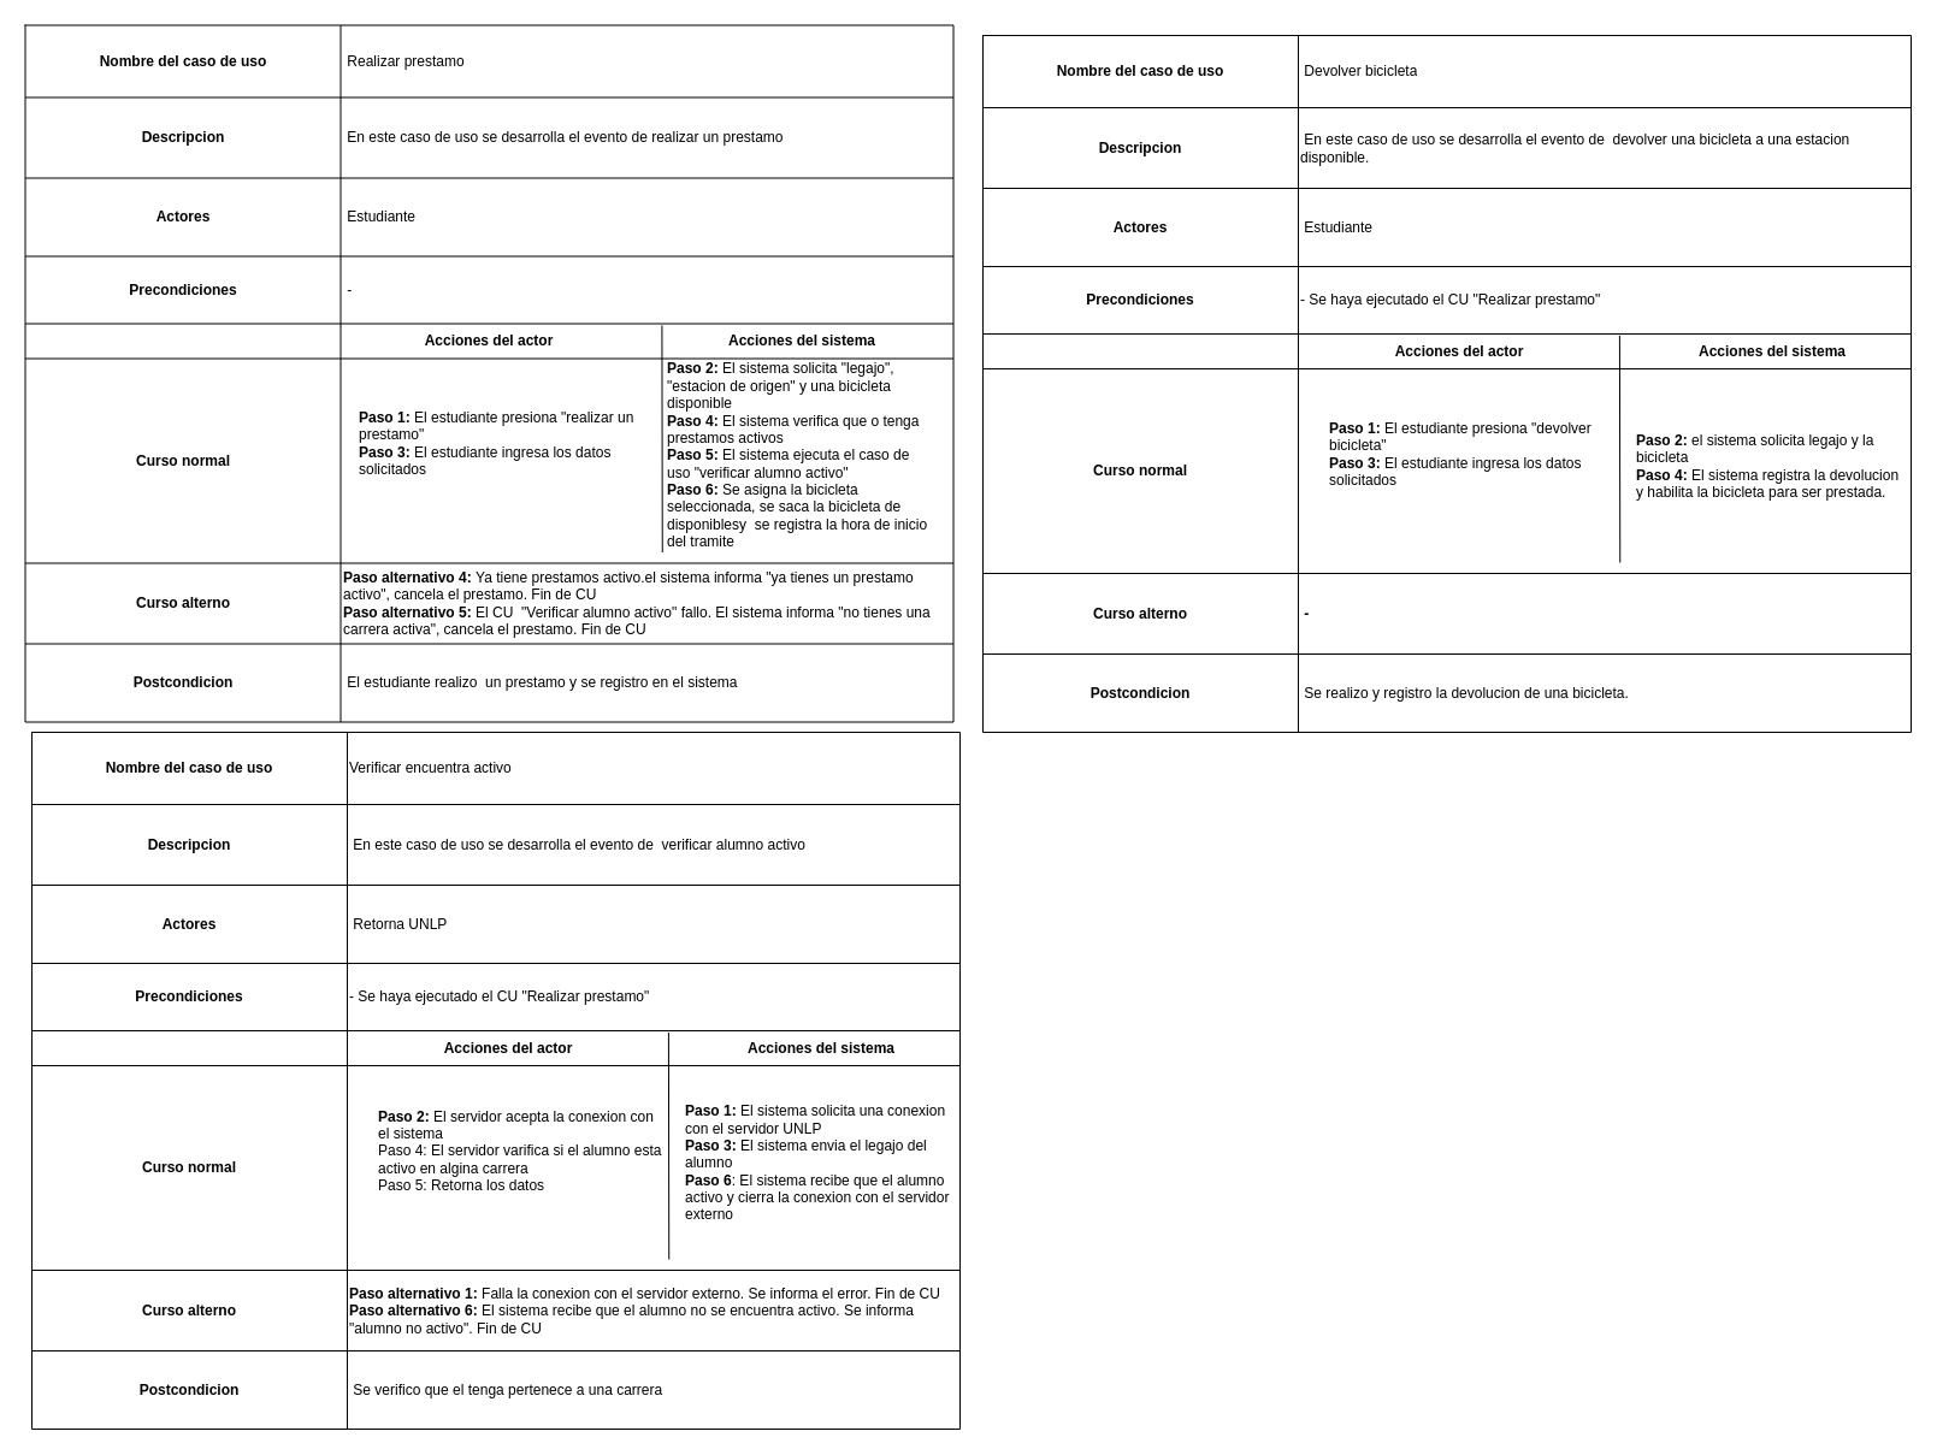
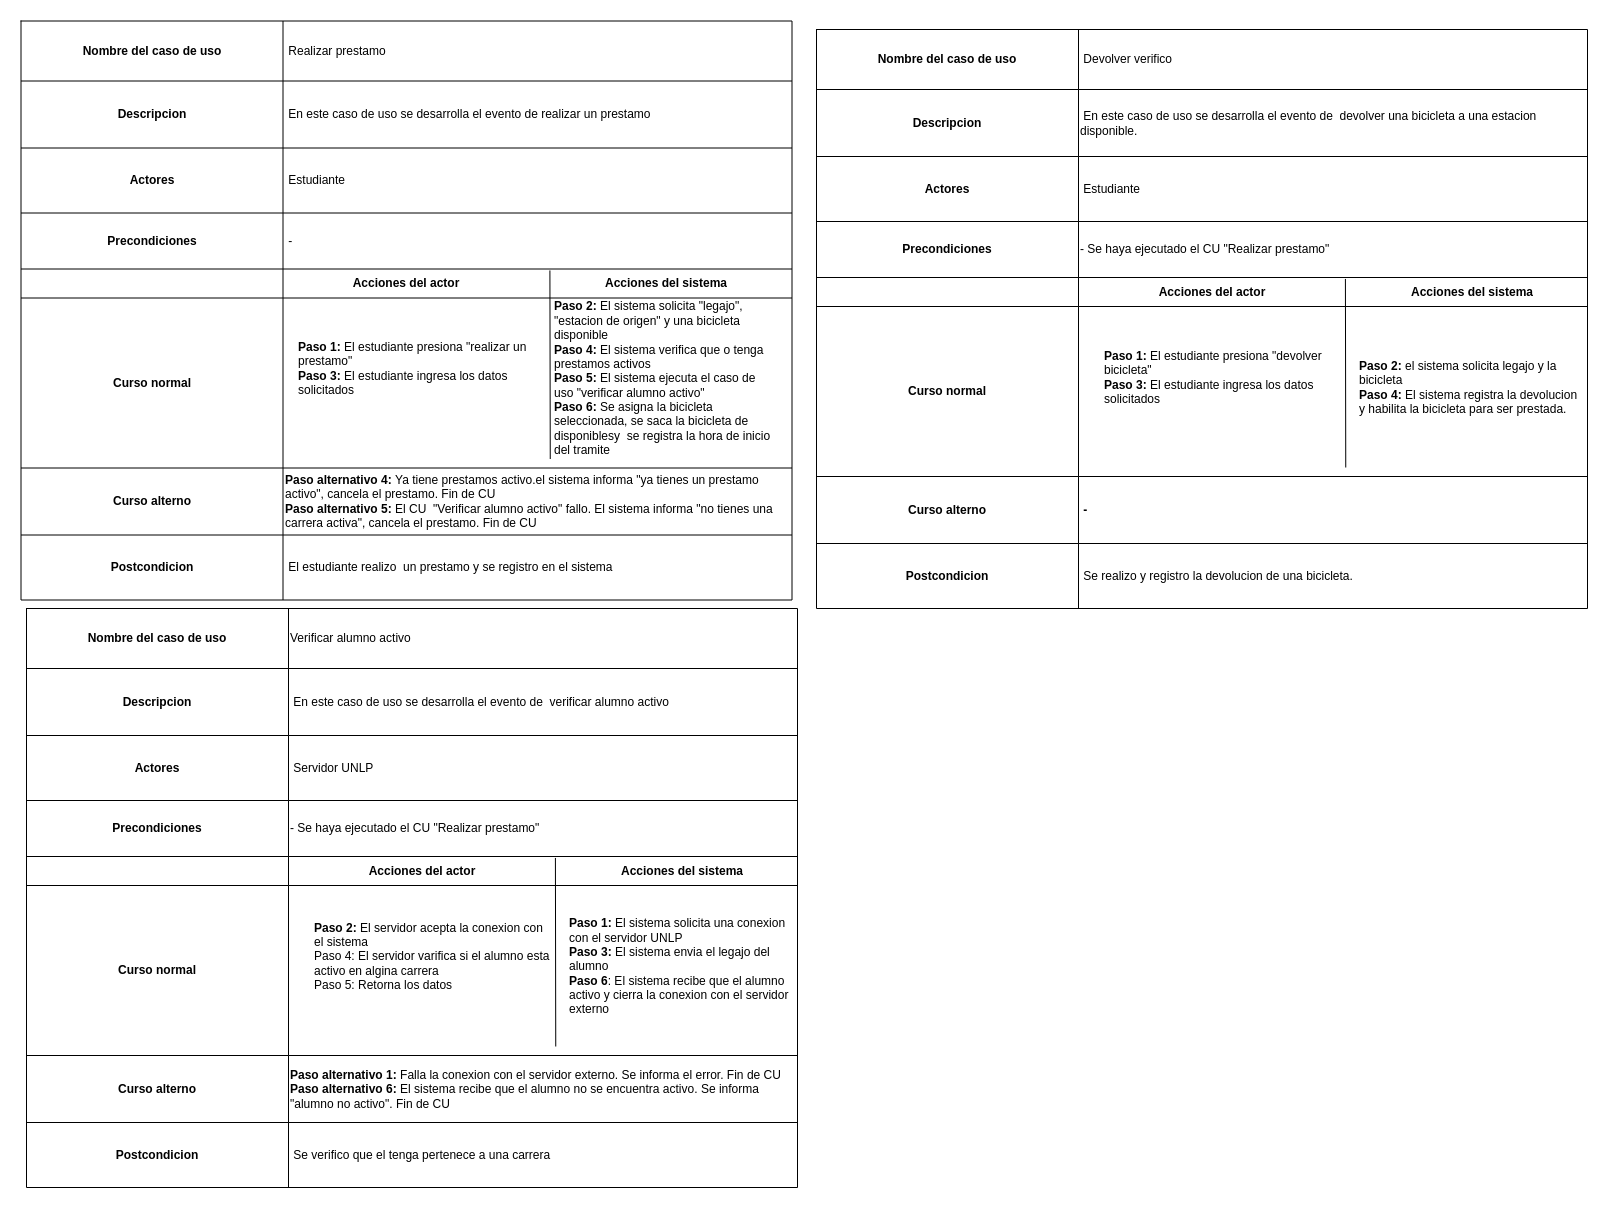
- <mxCell id="65" value="&amp;nbsp;Devolver bicicleta" style="shape=partialRectangle;html=1;whiteSpace=wrap;connectable=0;strokeColor=inherit;overflow=hidden;fillColor=none;top=0;left=0;bottom=0;right=0;pointerEvents=1;align=left;" vertex="1" parent="63"><mxGeometry x="262" width="509" height="60" as="geometry"><mxRectangle width="509" height="60" as="alternateBounds" /></mxGeometry></mxCell>
+ <mxCell id="65" value="&amp;nbsp;Devolver verifico" style="shape=partialRectangle;html=1;whiteSpace=wrap;connectable=0;strokeColor=inherit;overflow=hidden;fillColor=none;top=0;left=0;bottom=0;right=0;pointerEvents=1;align=left;" vertex="1" parent="63"><mxGeometry x="262" width="509" height="60" as="geometry"><mxRectangle width="509" height="60" as="alternateBounds" /></mxGeometry></mxCell>
- <mxCell id="35" value="Verificar encuentra activo" style="shape=partialRectangle;html=1;whiteSpace=wrap;connectable=0;strokeColor=inherit;overflow=hidden;fillColor=none;top=0;left=0;bottom=0;right=0;pointerEvents=1;align=left;" vertex="1" parent="33"><mxGeometry x="262" width="509" height="60" as="geometry"><mxRectangle width="509" height="60" as="alternateBounds" /></mxGeometry></mxCell>
+ <mxCell id="35" value="Verificar alumno activo" style="shape=partialRectangle;html=1;whiteSpace=wrap;connectable=0;strokeColor=inherit;overflow=hidden;fillColor=none;top=0;left=0;bottom=0;right=0;pointerEvents=1;align=left;" vertex="1" parent="33"><mxGeometry x="262" width="509" height="60" as="geometry"><mxRectangle width="509" height="60" as="alternateBounds" /></mxGeometry></mxCell>
- <mxCell id="41" value="&amp;nbsp;Retorna UNLP" style="shape=partialRectangle;html=1;whiteSpace=wrap;connectable=0;strokeColor=inherit;overflow=hidden;fillColor=none;top=0;left=0;bottom=0;right=0;pointerEvents=1;align=left;" vertex="1" parent="39"><mxGeometry x="262" width="509" height="65" as="geometry"><mxRectangle width="509" height="65" as="alternateBounds" /></mxGeometry></mxCell>
+ <mxCell id="41" value="&amp;nbsp;Servidor UNLP" style="shape=partialRectangle;html=1;whiteSpace=wrap;connectable=0;strokeColor=inherit;overflow=hidden;fillColor=none;top=0;left=0;bottom=0;right=0;pointerEvents=1;align=left;" vertex="1" parent="39"><mxGeometry x="262" width="509" height="65" as="geometry"><mxRectangle width="509" height="65" as="alternateBounds" /></mxGeometry></mxCell>
